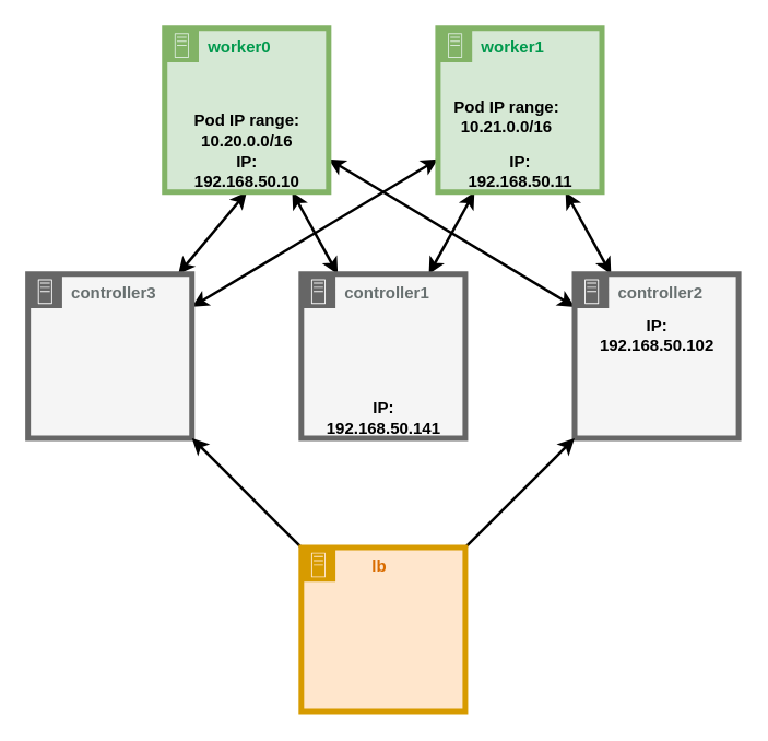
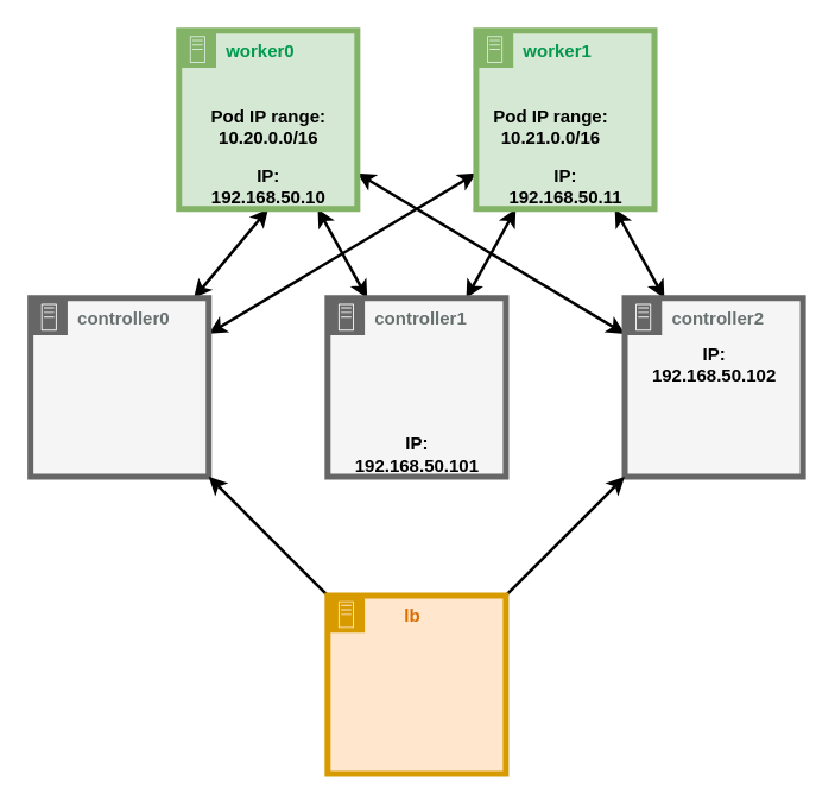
- <mxCell id="20" value="&lt;div&gt;&lt;b&gt;Pod IP range:&lt;/b&gt;&lt;/div&gt;&lt;div&gt;&lt;b&gt;10.20.0.0/16&lt;/b&gt;&lt;/div&gt;" style="text;html=1;align=center;verticalAlign=middle;resizable=0;points=[];autosize=1;shadow=0;sketch=0;" vertex="1" parent="1"><mxGeometry x="135" y="80" width="90" height="30" as="geometry" /></mxCell>
+ <mxCell id="20" value="&lt;div&gt;&lt;b&gt;Pod IP range:&lt;/b&gt;&lt;/div&gt;&lt;div&gt;&lt;b&gt;10.20.0.0/16&lt;/b&gt;&lt;/div&gt;" style="text;html=1;align=center;verticalAlign=middle;resizable=0;points=[];autosize=1;shadow=0;sketch=0;" vertex="1" parent="1"><mxGeometry x="135" y="70" width="90" height="30" as="geometry" /></mxCell>
- <mxCell id="4" value="&lt;div&gt;&lt;b&gt;&lt;font color=&quot;#687070&quot;&gt;controller3&lt;/font&gt;&lt;/b&gt;&lt;/div&gt;" style="outlineConnect=0;html=1;whiteSpace=wrap;fontSize=12;fontStyle=0;shape=mxgraph.aws4.group;grIcon=mxgraph.aws4.group_on_premise;fillColor=#f5f5f5;verticalAlign=top;align=left;spacingLeft=30;fontColor=#333333;dashed=0;strokeColor=#666666;strokeWidth=4;shadow=0;sketch=0;" vertex="1" parent="1"><mxGeometry x="20" y="200" width="120" height="120" as="geometry" /></mxCell>
+ <mxCell id="4" value="&lt;div&gt;&lt;b&gt;&lt;font color=&quot;#687070&quot;&gt;controller0&lt;/font&gt;&lt;/b&gt;&lt;/div&gt;" style="outlineConnect=0;html=1;whiteSpace=wrap;fontSize=12;fontStyle=0;shape=mxgraph.aws4.group;grIcon=mxgraph.aws4.group_on_premise;fillColor=#f5f5f5;verticalAlign=top;align=left;spacingLeft=30;fontColor=#333333;dashed=0;strokeColor=#666666;strokeWidth=4;shadow=0;sketch=0;" vertex="1" parent="1"><mxGeometry x="20" y="200" width="120" height="120" as="geometry" /></mxCell>
- <mxCell id="13" value="&lt;div&gt;&lt;b&gt;IP:&lt;/b&gt;&lt;/div&gt;&lt;div&gt;&lt;b&gt;192.168.50.141&lt;/b&gt;&lt;/div&gt;" style="text;html=1;align=center;verticalAlign=middle;resizable=0;points=[];autosize=1;shadow=0;sketch=0;" vertex="1" parent="1"><mxGeometry x="230" y="290" width="100" height="30" as="geometry" /></mxCell>
+ <mxCell id="13" value="&lt;div&gt;&lt;b&gt;IP:&lt;/b&gt;&lt;/div&gt;&lt;div&gt;&lt;b&gt;192.168.50.101&lt;/b&gt;&lt;/div&gt;" style="text;html=1;align=center;verticalAlign=middle;resizable=0;points=[];autosize=1;shadow=0;sketch=0;" vertex="1" parent="1"><mxGeometry x="230" y="290" width="100" height="30" as="geometry" /></mxCell>
